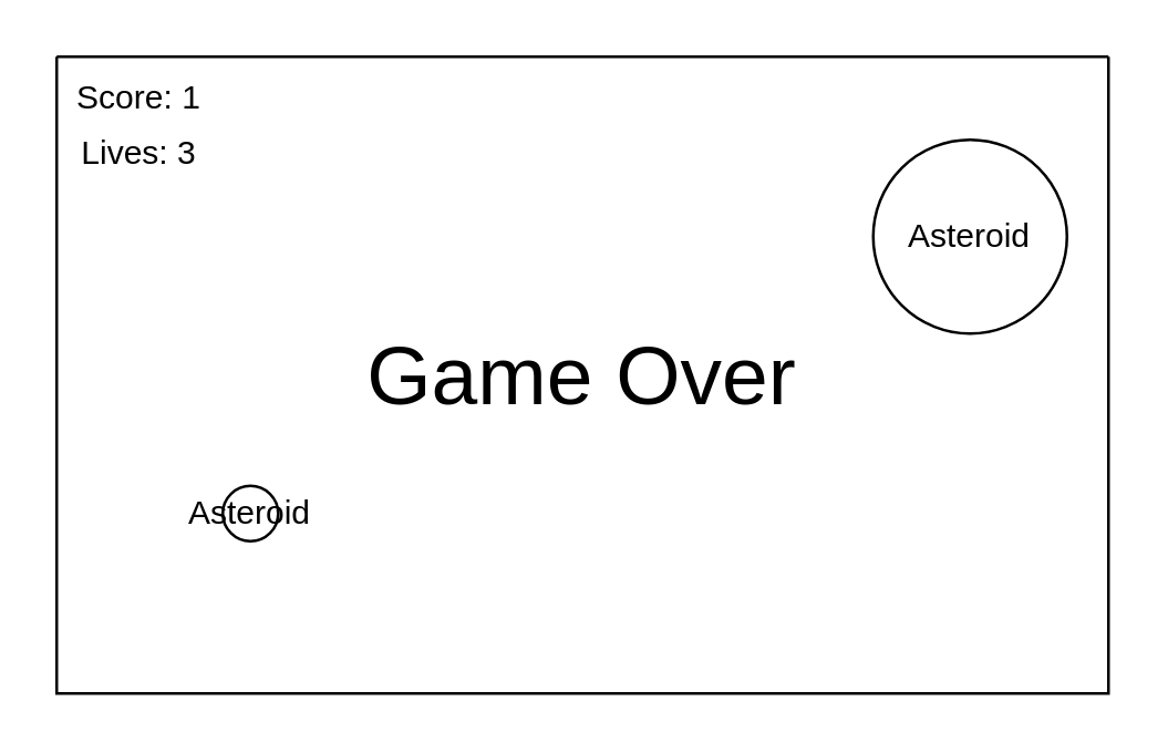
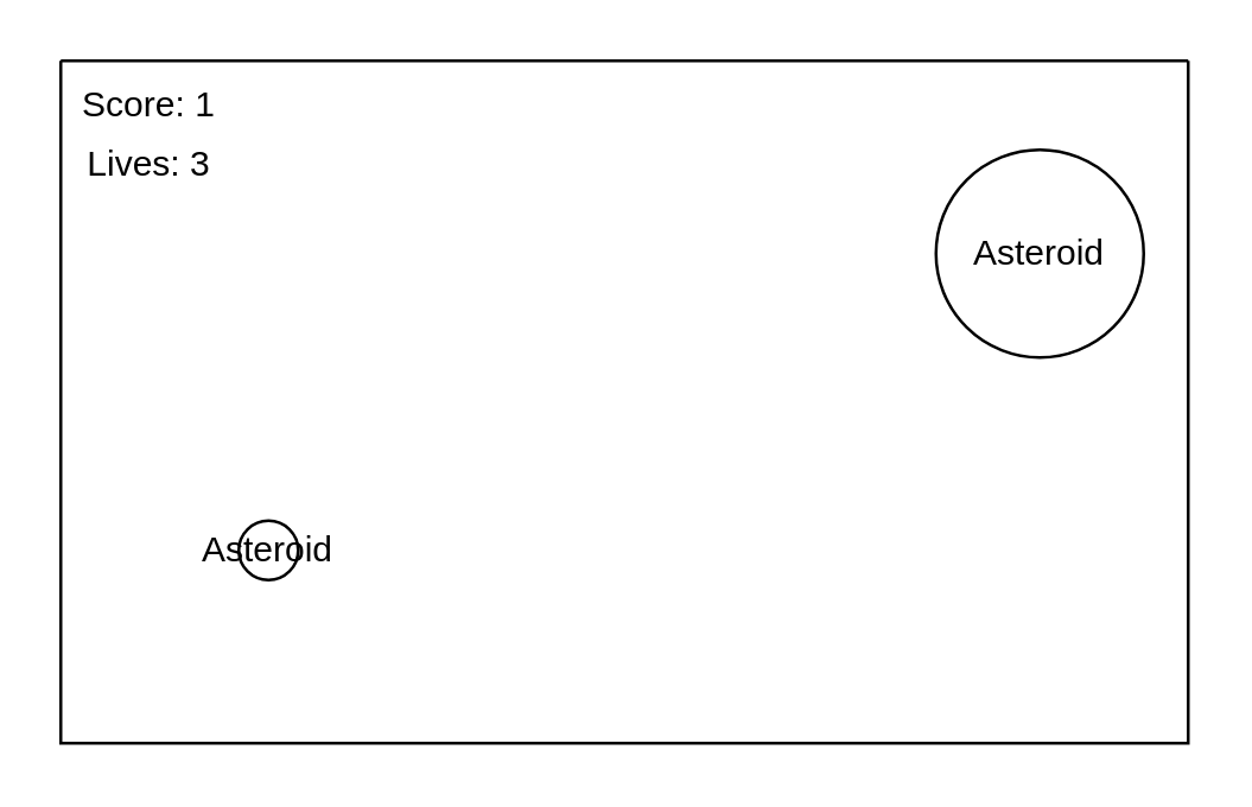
- <mxCell id="7" value="Game Over" style="text;html=1;strokeColor=none;fillColor=none;align=center;verticalAlign=middle;whiteSpace=wrap;rounded=0;fontSize=30;" vertex="1" parent="2"><mxGeometry x="100" y="75" width="180" height="80" as="geometry" /></mxCell>
